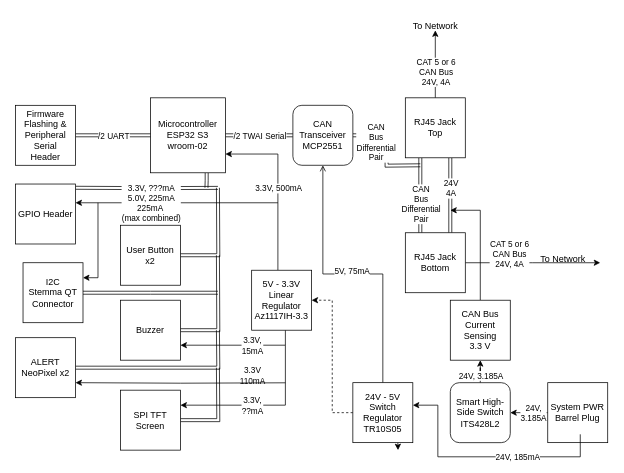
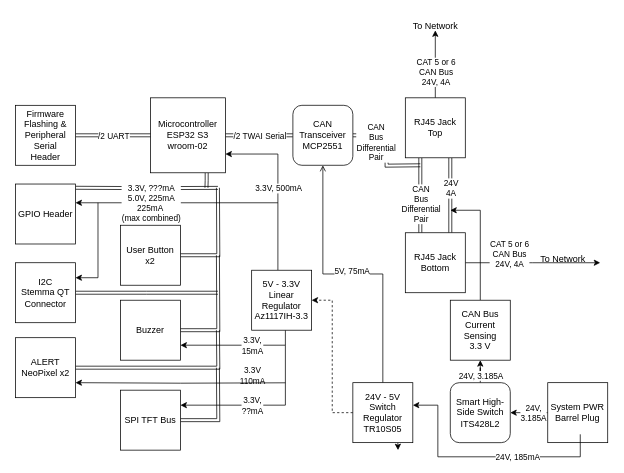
- <mxCell id="38" value="&lt;div&gt;I2C&lt;/div&gt;&lt;div&gt;Stemma QT&lt;/div&gt;&lt;div&gt;Connector&lt;/div&gt;" style="whiteSpace=wrap;html=1;aspect=fixed;" parent="1" vertex="1"><mxGeometry x="30" y="350" width="80" height="80" as="geometry" /></mxCell>
+ <mxCell id="38" value="&lt;div&gt;I2C&lt;/div&gt;&lt;div&gt;Stemma QT&lt;/div&gt;&lt;div&gt;Connector&lt;/div&gt;" style="whiteSpace=wrap;html=1;aspect=fixed;" parent="1" vertex="1"><mxGeometry x="20" y="350" width="80" height="80" as="geometry" /></mxCell>
- <mxCell id="61" value="SPI TFT Screen" style="whiteSpace=wrap;html=1;aspect=fixed;" vertex="1" parent="1"><mxGeometry x="160" y="520" width="80" height="80" as="geometry" /></mxCell>
+ <mxCell id="61" value="SPI TFT Bus" style="whiteSpace=wrap;html=1;aspect=fixed;" vertex="1" parent="1"><mxGeometry x="160" y="520" width="80" height="80" as="geometry" /></mxCell>
